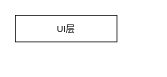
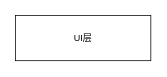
- <mxCell id="2" value="UI层" style="rounded=0;whiteSpace=wrap;html=1;" vertex="1" parent="1"><mxGeometry x="20" y="20" width="135" height="35" as="geometry" /></mxCell>
+ <mxCell id="2" value="UI层" style="rounded=0;whiteSpace=wrap;html=1;" vertex="1" parent="1"><mxGeometry x="20" y="20" width="180" height="60" as="geometry" /></mxCell>
